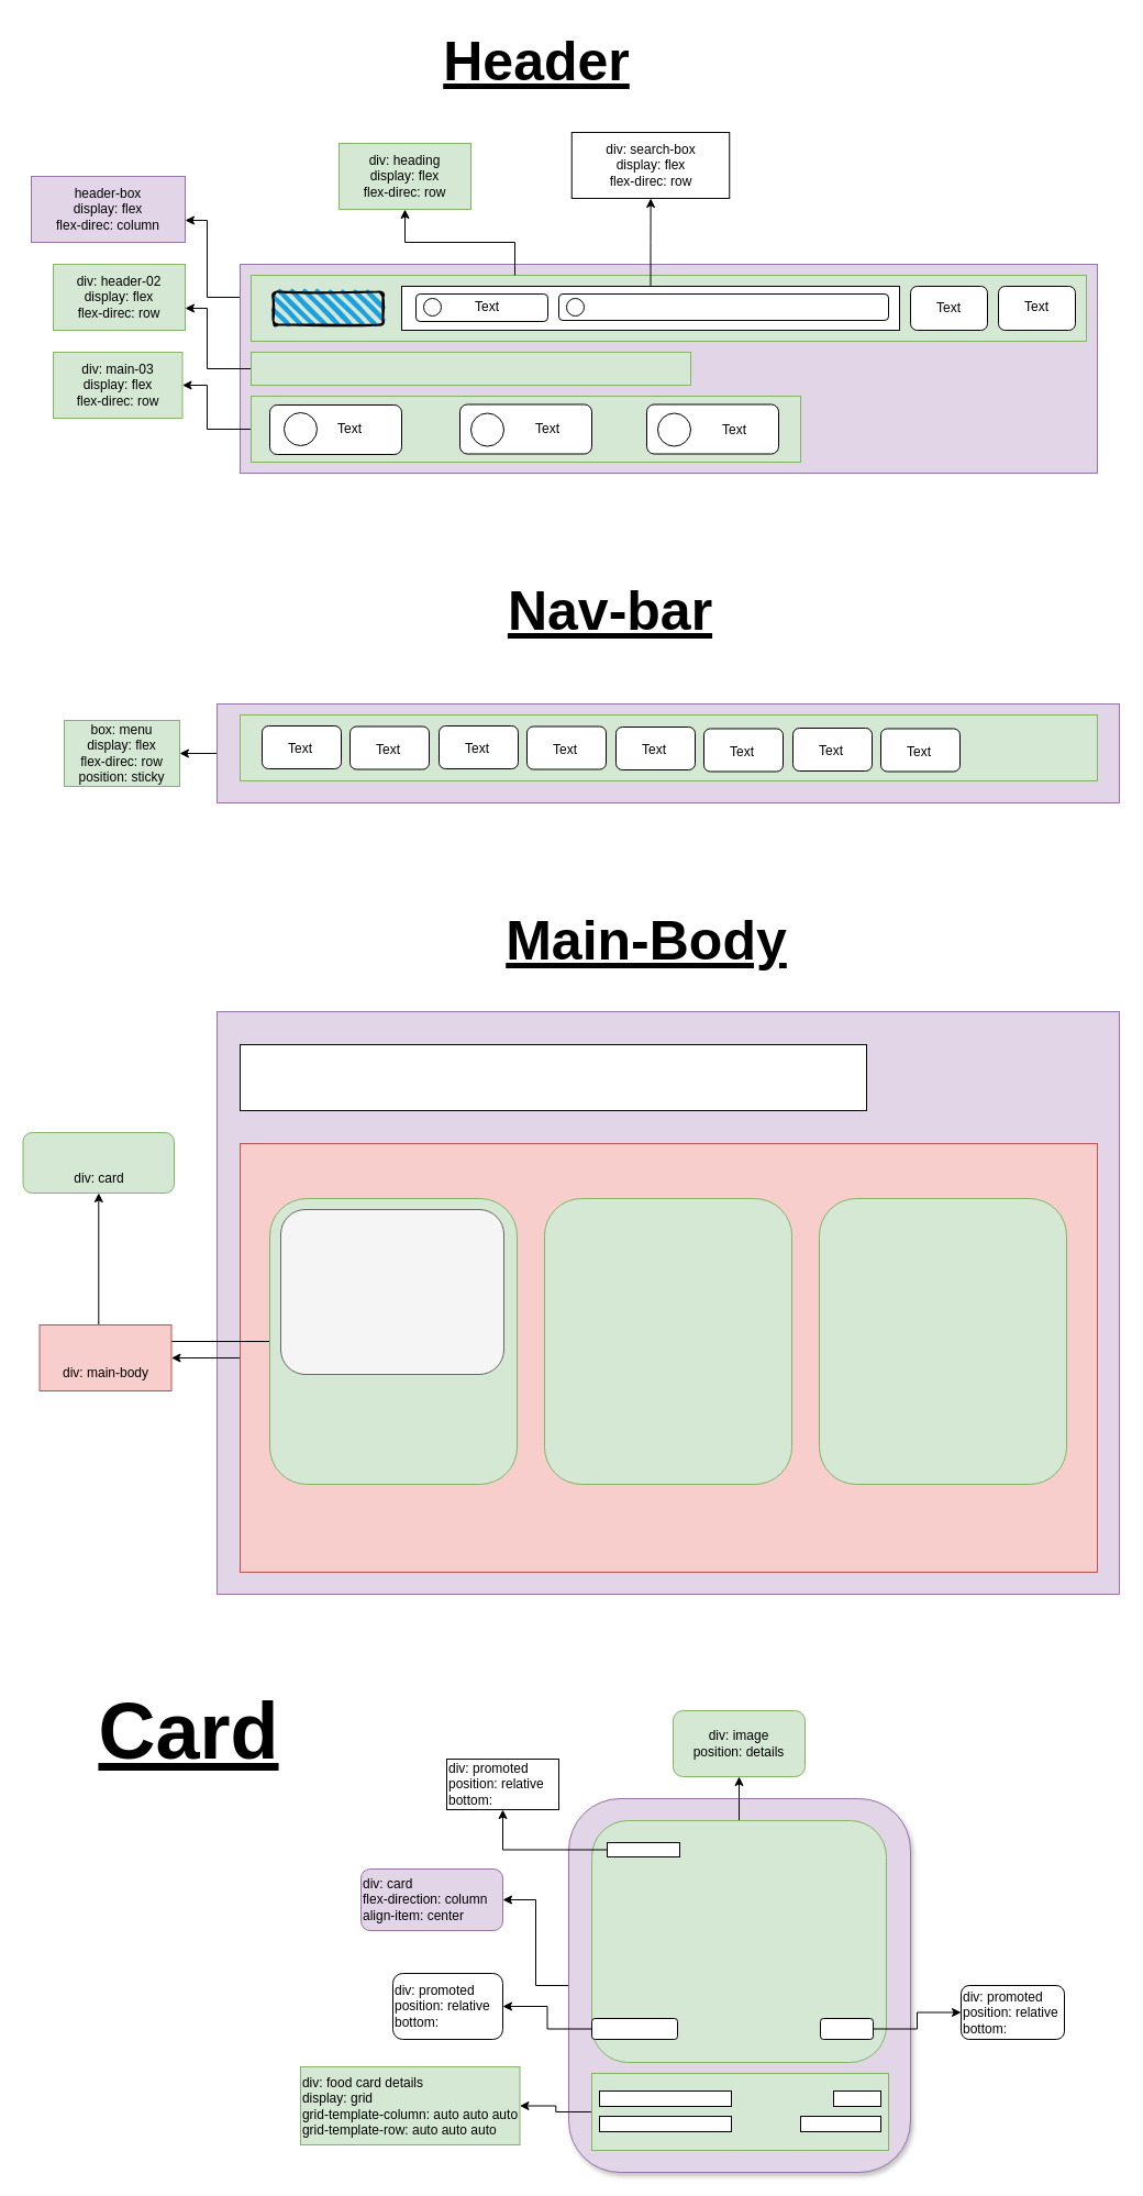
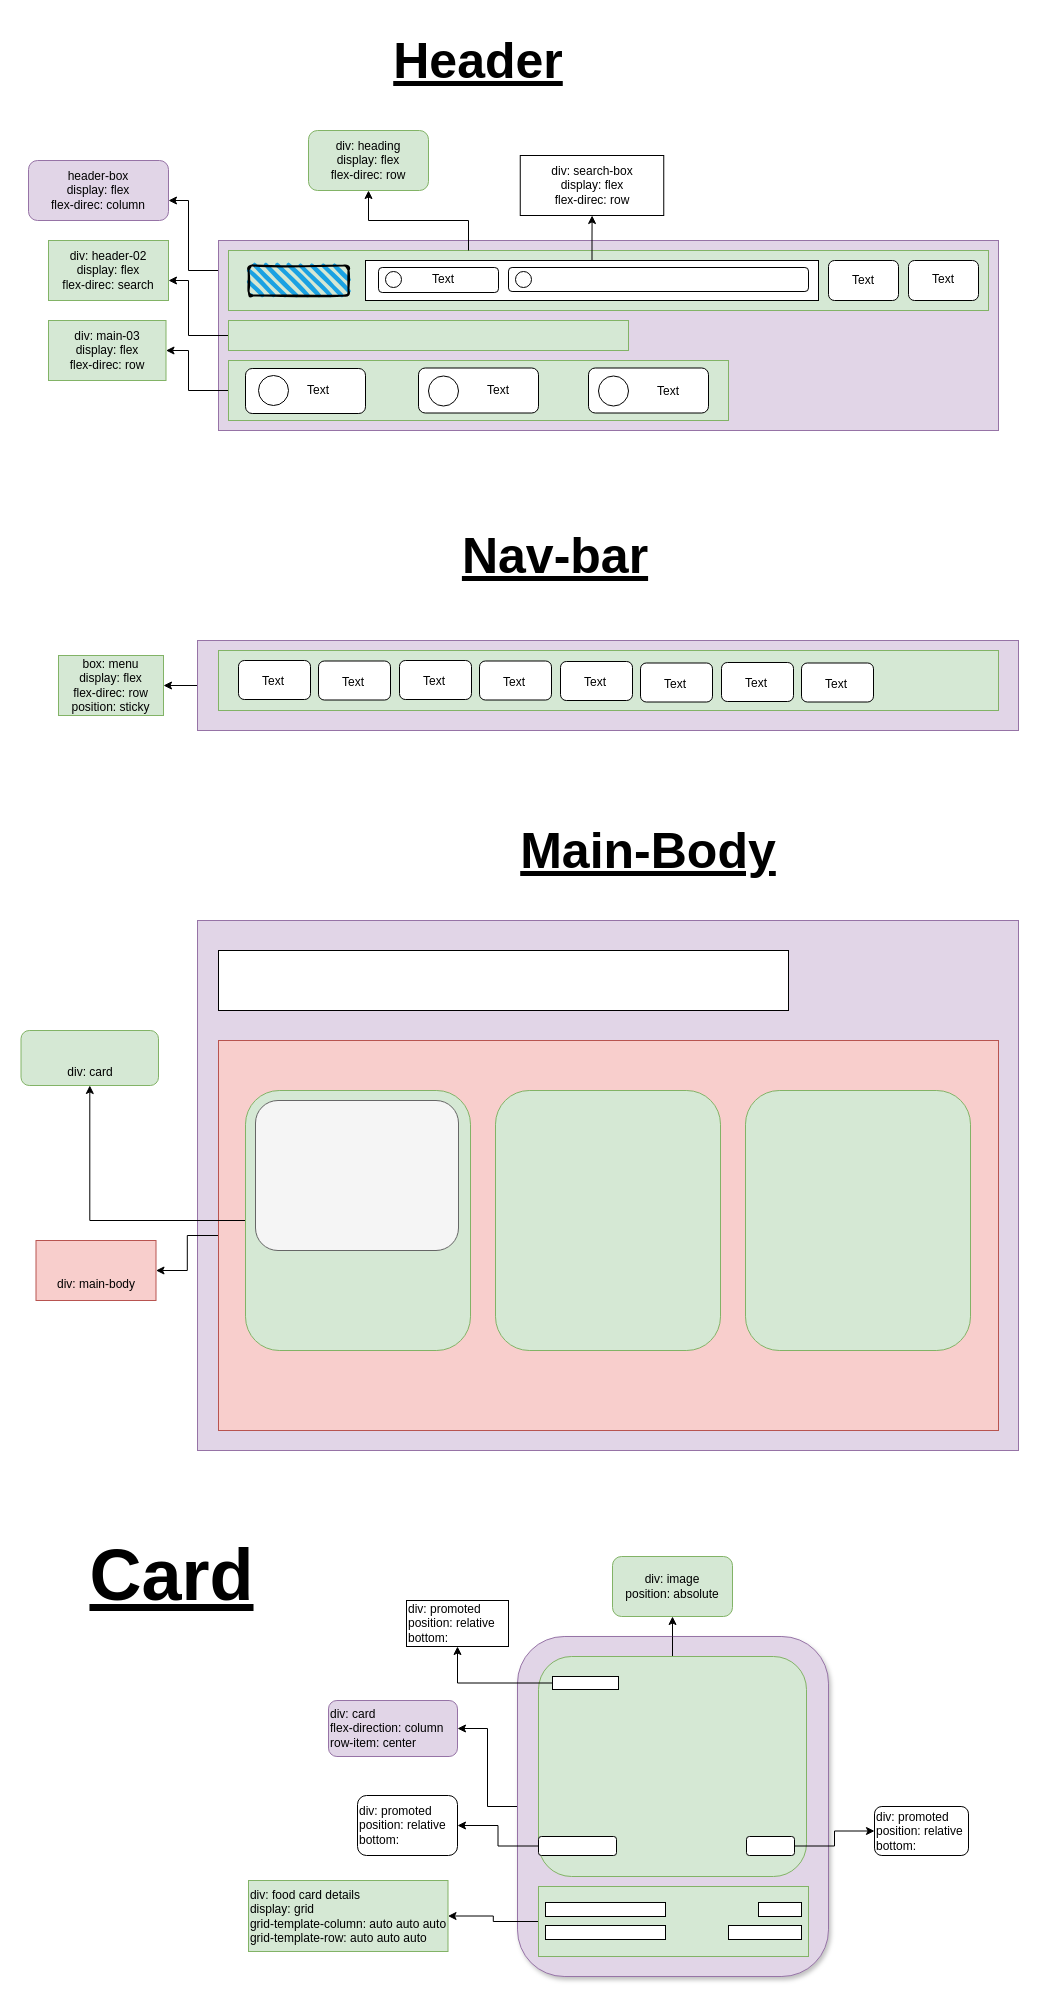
- <mxCell id="69" value="&lt;b&gt;&lt;font style=&quot;font-size: 50px&quot;&gt;&lt;u&gt;Header&lt;/u&gt;&lt;/font&gt;&lt;/b&gt;" style="text;html=1;strokeColor=none;fillColor=none;align=center;verticalAlign=middle;whiteSpace=wrap;rounded=0;" parent="1" vertex="1"><mxGeometry x="368" y="20" width="240" height="70" as="geometry" /></mxCell>
+ <mxCell id="69" value="&lt;b&gt;&lt;font style=&quot;font-size: 50px&quot;&gt;&lt;u&gt;Header&lt;/u&gt;&lt;/font&gt;&lt;/b&gt;" style="text;html=1;strokeColor=none;fillColor=none;align=center;verticalAlign=middle;whiteSpace=wrap;rounded=0;" parent="1" vertex="1"><mxGeometry x="358" y="25" width="240" height="70" as="geometry" /></mxCell>
- <mxCell id="58" value="div: search-box&lt;br&gt;display: flex&lt;br&gt;flex-direc: row" style="whiteSpace=wrap;html=1;rounded=0;" parent="1" vertex="1"><mxGeometry x="519.75" y="120" width="143.5" height="60" as="geometry" /></mxCell>
+ <mxCell id="58" value="div: search-box&lt;br&gt;display: flex&lt;br&gt;flex-direc: row" style="whiteSpace=wrap;html=1;rounded=0;" parent="1" vertex="1"><mxGeometry x="519.75" y="155" width="143.5" height="60" as="geometry" /></mxCell>
- <mxCell id="36" value="div: heading&lt;br&gt;display: flex&lt;br&gt;flex-direc: row" style="whiteSpace=wrap;html=1;rounded=0;fillColor=#d5e8d4;strokeColor=#82b366;" parent="1" vertex="1"><mxGeometry x="308" y="130" width="120" height="60" as="geometry" /></mxCell>
+ <mxCell id="36" value="div: heading&lt;br&gt;display: flex&lt;br&gt;flex-direc: row" style="whiteSpace=wrap;html=1;fillColor=#d5e8d4;strokeColor=#82b366;rounded=1;" parent="1" vertex="1"><mxGeometry x="308" y="130" width="120" height="60" as="geometry" /></mxCell>
- <mxCell id="35" value="header-box&lt;br&gt;display: flex&lt;br&gt;flex-direc: column" style="whiteSpace=wrap;html=1;rounded=0;fillColor=#e1d5e7;strokeColor=#9673a6;" parent="1" vertex="1"><mxGeometry x="28" y="160" width="140" height="60" as="geometry" /></mxCell>
+ <mxCell id="35" value="header-box&lt;br&gt;display: flex&lt;br&gt;flex-direc: column" style="whiteSpace=wrap;html=1;fillColor=#e1d5e7;strokeColor=#9673a6;rounded=1;" parent="1" vertex="1"><mxGeometry x="28" y="160" width="140" height="60" as="geometry" /></mxCell>
- <mxCell id="37" value="div: header-02&lt;br&gt;display: flex&lt;br&gt;flex-direc: row" style="whiteSpace=wrap;html=1;rounded=0;fillColor=#d5e8d4;strokeColor=#82b366;" parent="1" vertex="1"><mxGeometry x="48" y="240" width="120" height="60" as="geometry" /></mxCell>
+ <mxCell id="37" value="div: header-02&lt;br&gt;display: flex&lt;br&gt;flex-direc: search" style="whiteSpace=wrap;html=1;rounded=0;fillColor=#d5e8d4;strokeColor=#82b366;" parent="1" vertex="1"><mxGeometry x="48" y="240" width="120" height="60" as="geometry" /></mxCell>
- <mxCell id="23" value="&lt;b&gt;&lt;u&gt;Main-Body&lt;/u&gt;&lt;/b&gt;" style="text;html=1;strokeColor=none;fillColor=none;align=center;verticalAlign=middle;whiteSpace=wrap;rounded=0;fontSize=50;" parent="1" vertex="1"><mxGeometry x="458" y="820" width="260" height="70" as="geometry" /></mxCell>
+ <mxCell id="23" value="&lt;b&gt;&lt;u&gt;Main-Body&lt;/u&gt;&lt;/b&gt;" style="text;html=1;strokeColor=none;fillColor=none;align=center;verticalAlign=middle;whiteSpace=wrap;rounded=0;fontSize=50;" parent="1" vertex="1"><mxGeometry x="518" y="815" width="260" height="70" as="geometry" /></mxCell>
- <mxCell id="32" value="&lt;div style=&quot;text-align: justify&quot;&gt;&lt;span style=&quot;font-size: 12px&quot;&gt;div: main-body&lt;/span&gt;&lt;/div&gt;" style="whiteSpace=wrap;html=1;fontSize=50;fillColor=#f8cecc;strokeColor=#b85450;rounded=0;" parent="1" vertex="1"><mxGeometry x="35.5" y="1205" width="120" height="60" as="geometry" /></mxCell>
+ <mxCell id="32" value="&lt;div style=&quot;text-align: justify&quot;&gt;&lt;span style=&quot;font-size: 12px&quot;&gt;div: main-body&lt;/span&gt;&lt;/div&gt;" style="whiteSpace=wrap;html=1;fontSize=50;fillColor=#f8cecc;strokeColor=#b85450;rounded=0;" parent="1" vertex="1"><mxGeometry x="35.5" y="1240" width="120" height="60" as="geometry" /></mxCell>
- <mxCell id="87" value="div: image&lt;br&gt;position: details" style="whiteSpace=wrap;html=1;rounded=1;fillColor=#d5e8d4;strokeColor=#82b366;" vertex="1" parent="1"><mxGeometry x="612" y="1556" width="120" height="60" as="geometry" /></mxCell>
+ <mxCell id="87" value="div: image&lt;br&gt;position: absolute" style="whiteSpace=wrap;html=1;rounded=1;fillColor=#d5e8d4;strokeColor=#82b366;" vertex="1" parent="1"><mxGeometry x="612" y="1556" width="120" height="60" as="geometry" /></mxCell>
- <mxCell id="86" value="div: card&lt;br&gt;flex-direction: column&lt;br&gt;align-item: center" style="whiteSpace=wrap;html=1;rounded=1;fillColor=#e1d5e7;strokeColor=#9673a6;shadow=0;align=left;" vertex="1" parent="1"><mxGeometry x="328" y="1700" width="129" height="56" as="geometry" /></mxCell>
+ <mxCell id="86" value="div: card&lt;br&gt;flex-direction: column&lt;br&gt;row-item: center" style="whiteSpace=wrap;html=1;rounded=1;fillColor=#e1d5e7;strokeColor=#9673a6;shadow=0;align=left;" vertex="1" parent="1"><mxGeometry x="328" y="1700" width="129" height="56" as="geometry" /></mxCell>
- <mxCell id="91" value="&lt;div style=&quot;text-align: left&quot;&gt;&lt;span&gt;div: food card details&lt;/span&gt;&lt;/div&gt;&lt;div style=&quot;text-align: left&quot;&gt;&lt;span&gt;display: grid&lt;/span&gt;&lt;/div&gt;&lt;div style=&quot;text-align: left&quot;&gt;&lt;span&gt;grid-template-column: auto auto auto&lt;/span&gt;&lt;/div&gt;&lt;div style=&quot;text-align: left&quot;&gt;&lt;span&gt;grid-template-row: auto auto auto&lt;/span&gt;&lt;/div&gt;" style="whiteSpace=wrap;html=1;rounded=0;fillColor=#d5e8d4;strokeColor=#82b366;" vertex="1" parent="1"><mxGeometry x="273" y="1880" width="199.5" height="71" as="geometry" /></mxCell>
+ <mxCell id="91" value="&lt;div style=&quot;text-align: left&quot;&gt;&lt;span&gt;div: food card details&lt;/span&gt;&lt;/div&gt;&lt;div style=&quot;text-align: left&quot;&gt;&lt;span&gt;display: grid&lt;/span&gt;&lt;/div&gt;&lt;div style=&quot;text-align: left&quot;&gt;&lt;span&gt;grid-template-column: auto auto auto&lt;/span&gt;&lt;/div&gt;&lt;div style=&quot;text-align: left&quot;&gt;&lt;span&gt;grid-template-row: auto auto auto&lt;/span&gt;&lt;/div&gt;" style="whiteSpace=wrap;html=1;rounded=0;fillColor=#d5e8d4;strokeColor=#82b366;" vertex="1" parent="1"><mxGeometry x="248" y="1880" width="199.5" height="71" as="geometry" /></mxCell>
